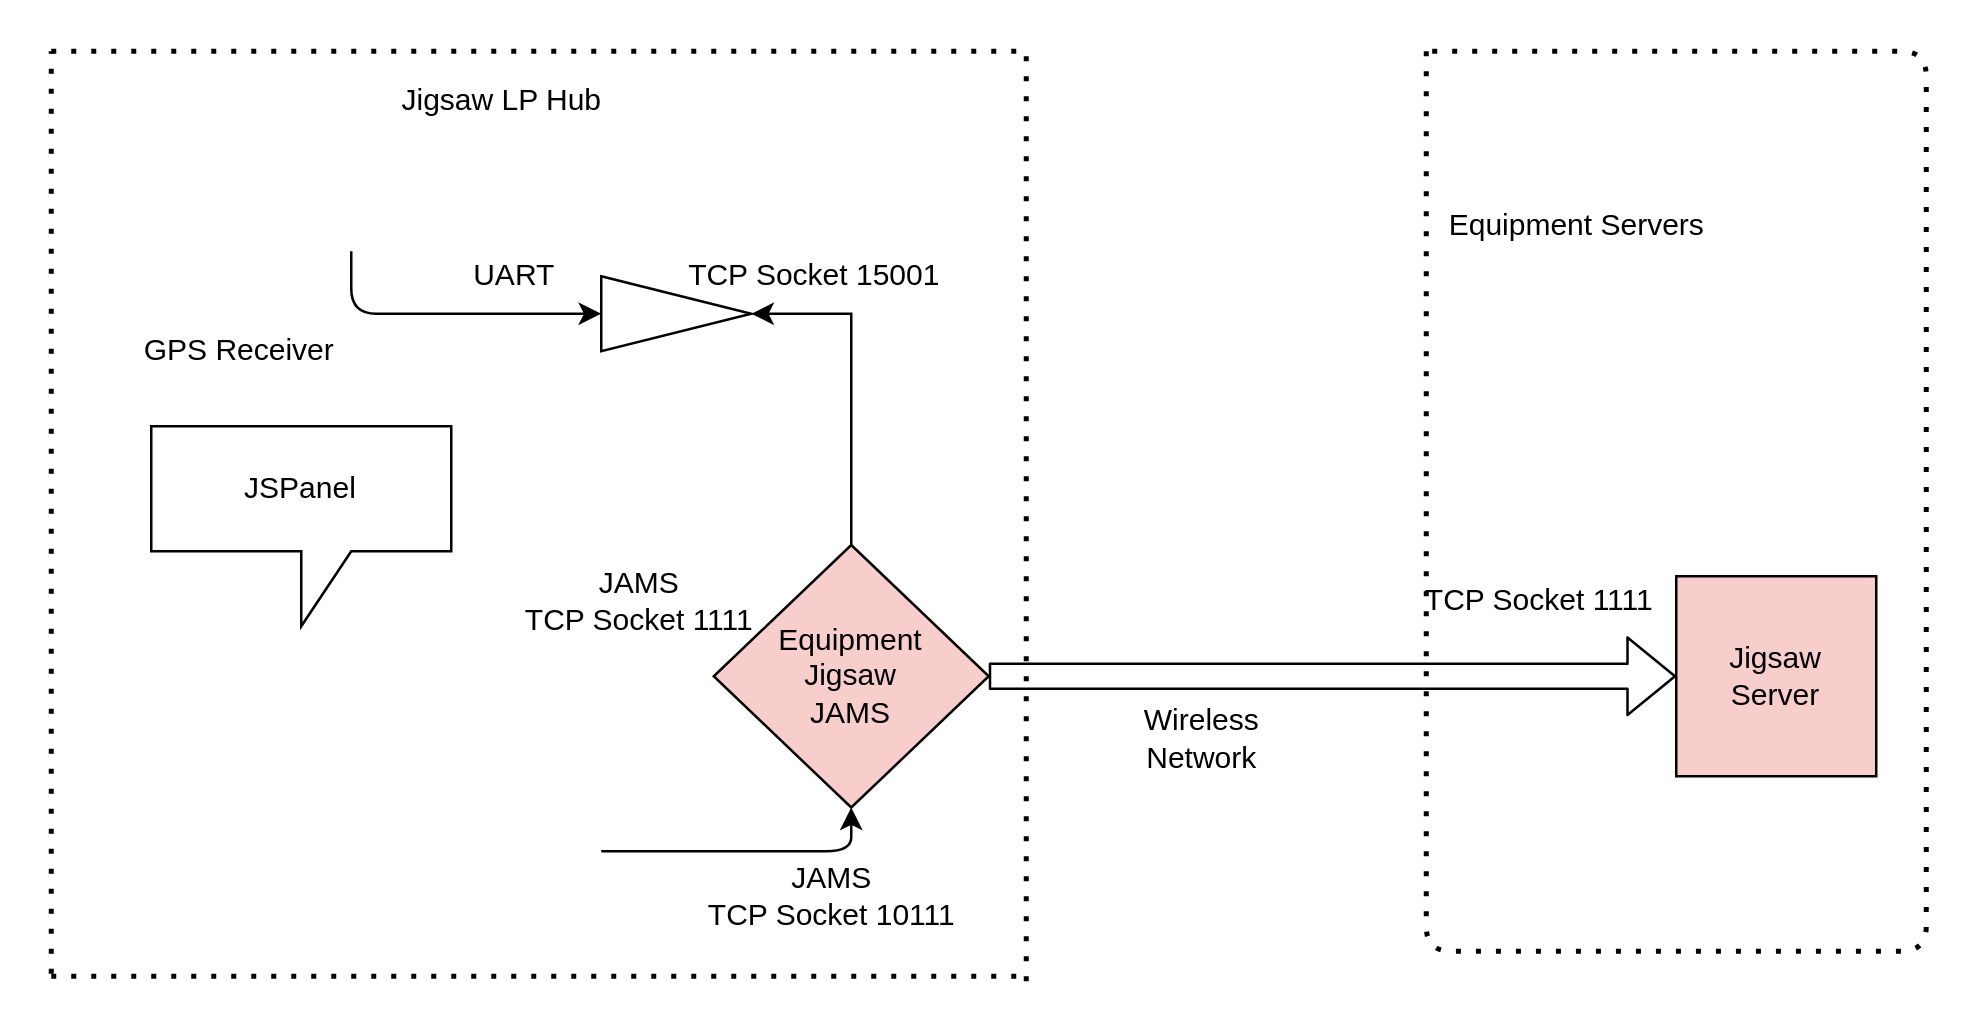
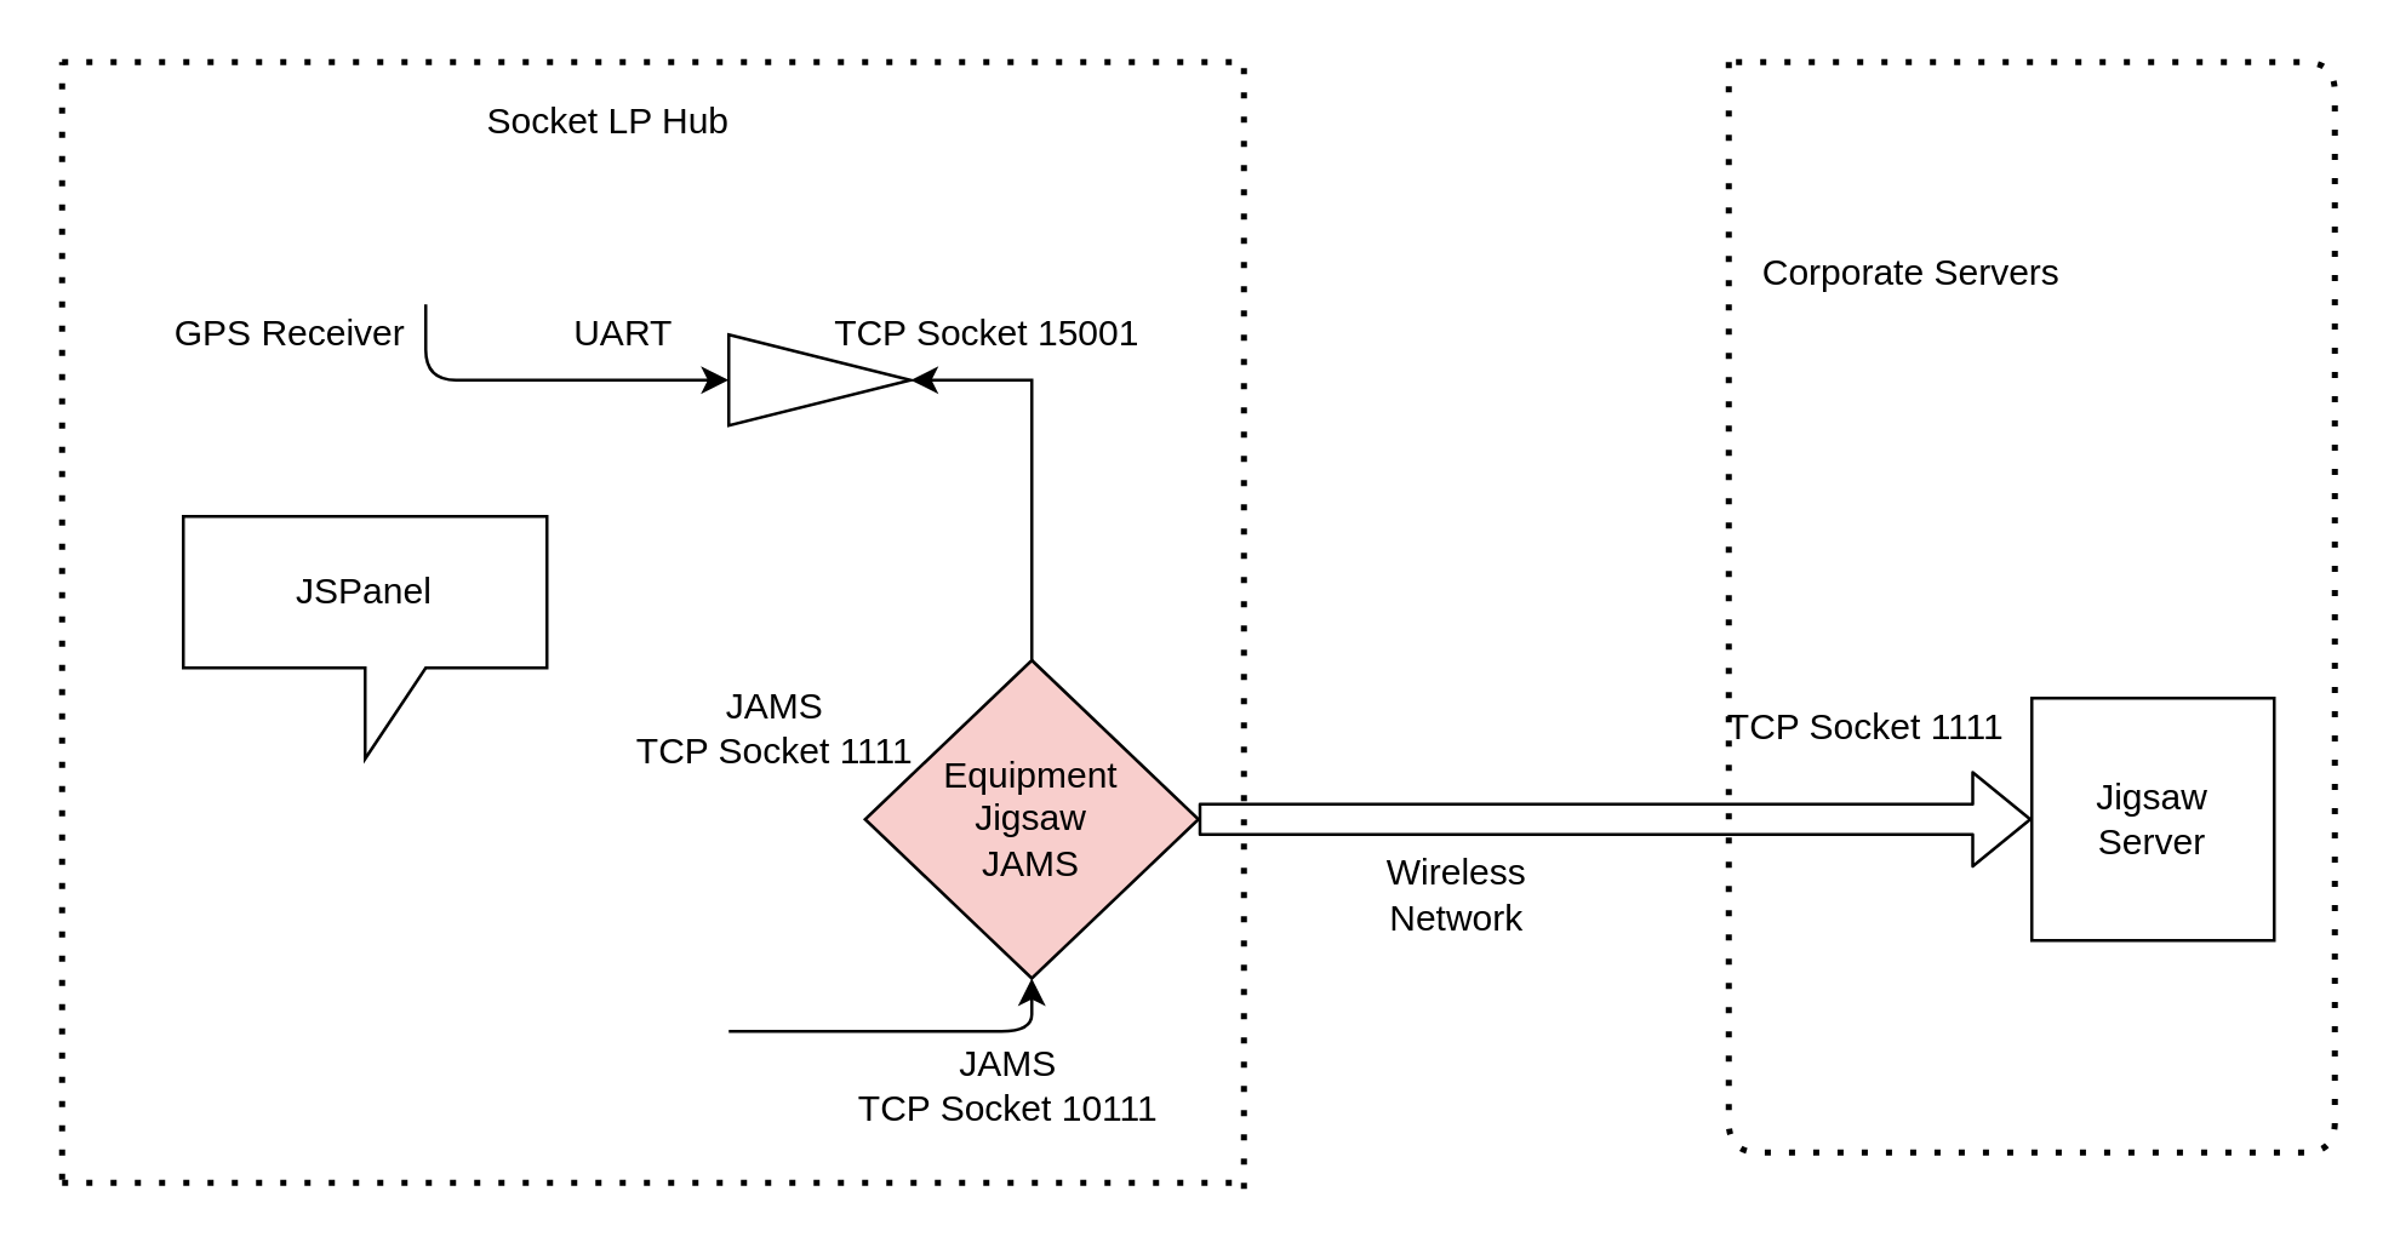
- <mxCell id="22" value="Jigsaw LP Hub" style="text;html=1;align=center;verticalAlign=middle;resizable=0;points=[];autosize=1;" vertex="1" parent="1"><mxGeometry x="150" y="30" width="100" height="20" as="geometry" /></mxCell>
+ <mxCell id="22" value="Socket LP Hub" style="text;html=1;align=center;verticalAlign=middle;resizable=0;points=[];autosize=1;" vertex="1" parent="1"><mxGeometry x="150" y="30" width="100" height="20" as="geometry" /></mxCell>
- <mxCell id="24" value="Equipment Servers" style="text;html=1;align=center;verticalAlign=middle;resizable=0;points=[];autosize=1;" vertex="1" parent="1"><mxGeometry x="575" y="80" width="110" height="20" as="geometry" /></mxCell>
+ <mxCell id="24" value="Corporate Servers" style="text;html=1;align=center;verticalAlign=middle;resizable=0;points=[];autosize=1;" vertex="1" parent="1"><mxGeometry x="575" y="80" width="110" height="20" as="geometry" /></mxCell>
- <mxCell id="16" value="GPS Receiver" style="text;html=1;align=center;verticalAlign=middle;resizable=0;points=[];autosize=1;" vertex="1" parent="1"><mxGeometry x="50" y="130" width="90" height="20" as="geometry" /></mxCell>
+ <mxCell id="16" value="GPS Receiver" style="text;html=1;align=center;verticalAlign=middle;resizable=0;points=[];autosize=1;" vertex="1" parent="1"><mxGeometry x="50" y="100" width="90" height="20" as="geometry" /></mxCell>
- <mxCell id="8" value="Jigsaw&lt;br&gt;&lt;div&gt;Server&lt;/div&gt;" style="whiteSpace=wrap;html=1;aspect=fixed;fillColor=#f8cecc;" vertex="1" parent="1"><mxGeometry x="670" y="230" width="80" height="80" as="geometry" /></mxCell>
+ <mxCell id="8" value="Jigsaw&lt;br&gt;&lt;div&gt;Server&lt;/div&gt;" style="whiteSpace=wrap;html=1;aspect=fixed;" vertex="1" parent="1"><mxGeometry x="670" y="230" width="80" height="80" as="geometry" /></mxCell>
